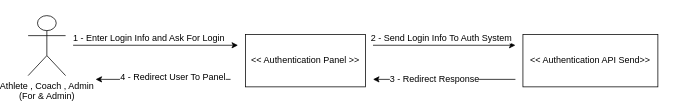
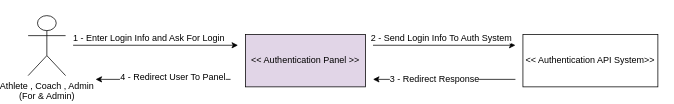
- <mxCell id="4" value="&lt;span style=&quot;white-space: normal&quot;&gt;&amp;lt;&amp;lt; Authentication Panel &amp;gt;&amp;gt;&lt;/span&gt;" style="rounded=0;whiteSpace=wrap;html=1;" vertex="1" parent="1"><mxGeometry x="310" y="45" width="160" height="70" as="geometry" /></mxCell>
+ <mxCell id="4" value="&lt;span style=&quot;white-space: normal&quot;&gt;&amp;lt;&amp;lt; Authentication Panel &amp;gt;&amp;gt;&lt;/span&gt;" style="rounded=0;whiteSpace=wrap;html=1;fillColor=#e1d5e7;" vertex="1" parent="1"><mxGeometry x="310" y="45" width="160" height="70" as="geometry" /></mxCell>
- <mxCell id="5" value="&amp;lt;&amp;lt; Authentication API Send&amp;gt;&amp;gt;" style="rounded=0;whiteSpace=wrap;html=1;" vertex="1" parent="1"><mxGeometry x="680" y="45" width="180" height="70" as="geometry" /></mxCell>
+ <mxCell id="5" value="&amp;lt;&amp;lt; Authentication API System&amp;gt;&amp;gt;" style="rounded=0;whiteSpace=wrap;html=1;" vertex="1" parent="1"><mxGeometry x="680" y="45" width="180" height="70" as="geometry" /></mxCell>
